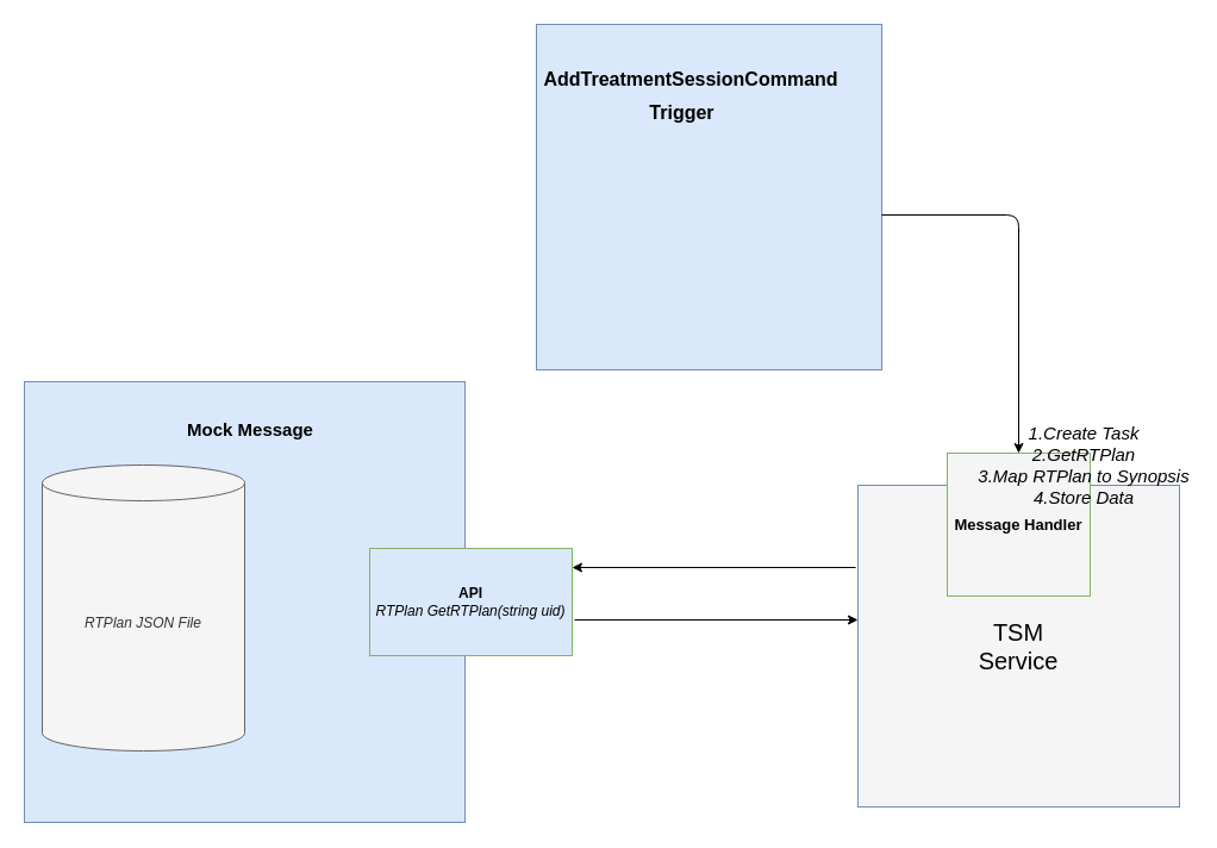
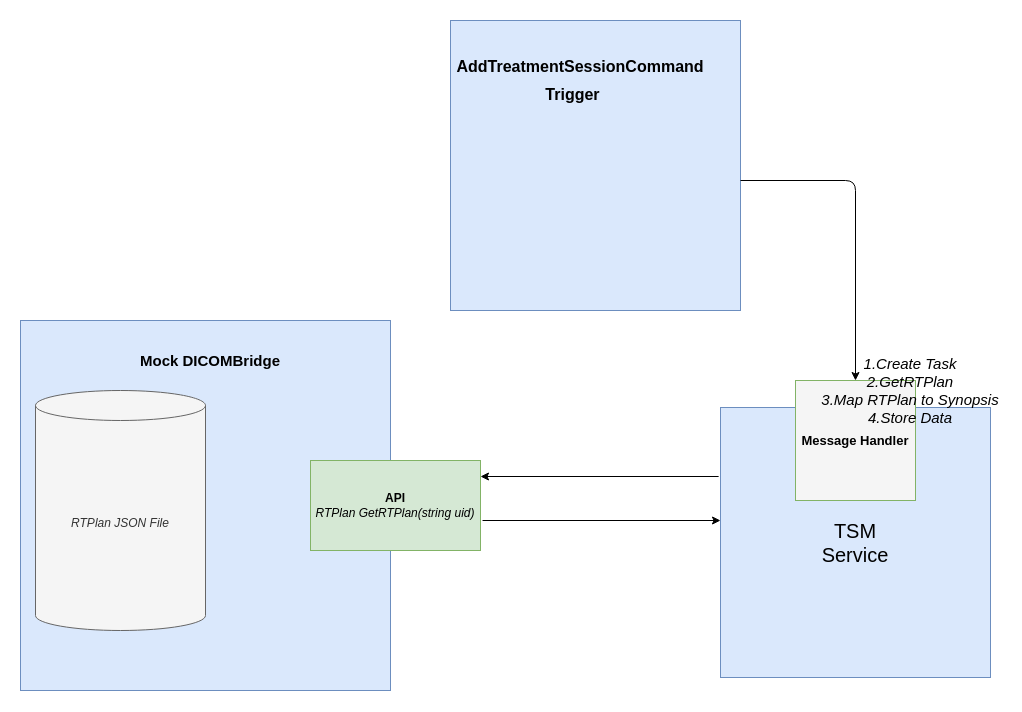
- <mxCell id="4" value="&lt;font style=&quot;font-size: 15px&quot;&gt;&lt;b&gt;Mock Message&lt;/b&gt;&lt;/font&gt;" style="text;html=1;strokeColor=none;fillColor=none;align=center;verticalAlign=middle;whiteSpace=wrap;rounded=0;" vertex="1" parent="1"><mxGeometry x="135" y="350" width="150" height="20" as="geometry" /></mxCell>
+ <mxCell id="4" value="&lt;font style=&quot;font-size: 15px&quot;&gt;&lt;b&gt;Mock DICOMBridge&lt;/b&gt;&lt;/font&gt;" style="text;html=1;strokeColor=none;fillColor=none;align=center;verticalAlign=middle;whiteSpace=wrap;rounded=0;" vertex="1" parent="1"><mxGeometry x="135" y="350" width="150" height="20" as="geometry" /></mxCell>
- <mxCell id="5" value="&lt;div&gt;&lt;b&gt;API&lt;/b&gt;&lt;/div&gt;&lt;div&gt;&lt;i&gt;RTPlan GetRTPlan(string uid)&lt;/i&gt;&lt;br&gt;&lt;/div&gt;" style="rounded=0;whiteSpace=wrap;html=1;fillColor=#dae8fc;strokeColor=#82b366;" vertex="1" parent="1"><mxGeometry x="310" y="460" width="170" height="90" as="geometry" /></mxCell>
+ <mxCell id="5" value="&lt;div&gt;&lt;b&gt;API&lt;/b&gt;&lt;/div&gt;&lt;div&gt;&lt;i&gt;RTPlan GetRTPlan(string uid)&lt;/i&gt;&lt;br&gt;&lt;/div&gt;" style="rounded=0;whiteSpace=wrap;html=1;fillColor=#d5e8d4;strokeColor=#82b366;" vertex="1" parent="1"><mxGeometry x="310" y="460" width="170" height="90" as="geometry" /></mxCell>
- <mxCell id="6" value="&lt;div style=&quot;font-size: 20px&quot;&gt;&lt;font style=&quot;font-size: 20px&quot;&gt;TSM&lt;/font&gt;&lt;/div&gt;&lt;div style=&quot;font-size: 20px&quot;&gt;&lt;font style=&quot;font-size: 20px&quot;&gt;Service&lt;br&gt;&lt;/font&gt;&lt;/div&gt;" style="whiteSpace=wrap;html=1;aspect=fixed;fillColor=#f5f5f5;strokeColor=#6c8ebf;" vertex="1" parent="1"><mxGeometry x="720" y="407" width="270" height="270" as="geometry" /></mxCell>
+ <mxCell id="6" value="&lt;div style=&quot;font-size: 20px&quot;&gt;&lt;font style=&quot;font-size: 20px&quot;&gt;TSM&lt;/font&gt;&lt;/div&gt;&lt;div style=&quot;font-size: 20px&quot;&gt;&lt;font style=&quot;font-size: 20px&quot;&gt;Service&lt;br&gt;&lt;/font&gt;&lt;/div&gt;" style="whiteSpace=wrap;html=1;aspect=fixed;fillColor=#dae8fc;strokeColor=#6c8ebf;" vertex="1" parent="1"><mxGeometry x="720" y="407" width="270" height="270" as="geometry" /></mxCell>
